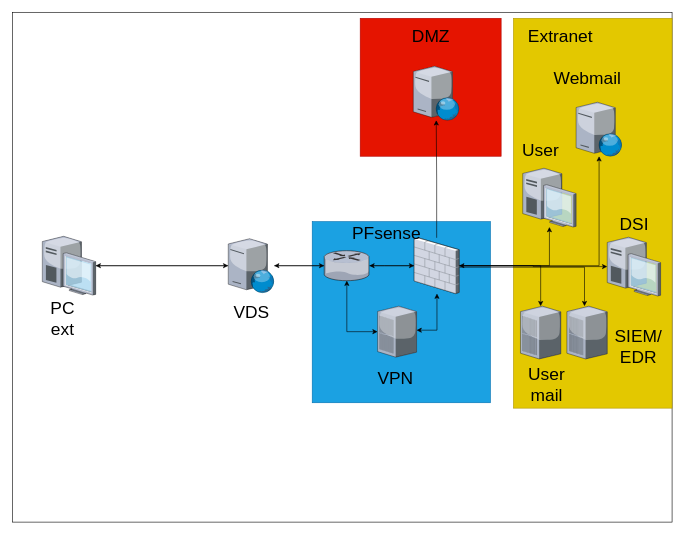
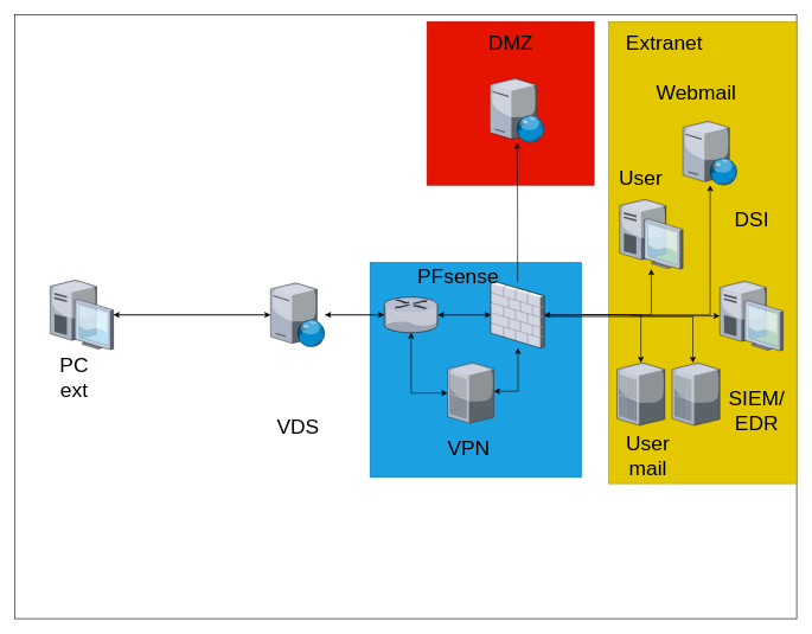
- <mxCell id="31" value="DSI" style="text;html=1;align=center;verticalAlign=middle;whiteSpace=wrap;rounded=0;fontSize=29;" parent="1" vertex="1"><mxGeometry x="1013.39" y="353.5" width="87.5" height="40" as="geometry" /></mxCell>
+ <mxCell id="31" value="DSI" style="text;html=1;align=center;verticalAlign=middle;whiteSpace=wrap;rounded=0;fontSize=29;" parent="1" vertex="1"><mxGeometry x="1013.39" y="288.5" width="87.5" height="40" as="geometry" /></mxCell>
- <mxCell id="28" value="VDS" style="text;html=1;align=center;verticalAlign=middle;whiteSpace=wrap;rounded=0;fontSize=29;" parent="1" vertex="1"><mxGeometry x="374.5" y="500" width="87.5" height="40" as="geometry" /></mxCell>
+ <mxCell id="28" value="VDS" style="text;html=1;align=center;verticalAlign=middle;whiteSpace=wrap;rounded=0;fontSize=29;" parent="1" vertex="1"><mxGeometry x="374.5" y="580" width="87.5" height="40" as="geometry" /></mxCell>
